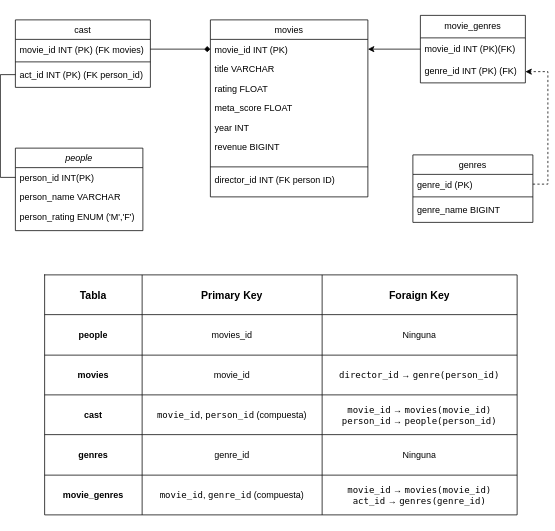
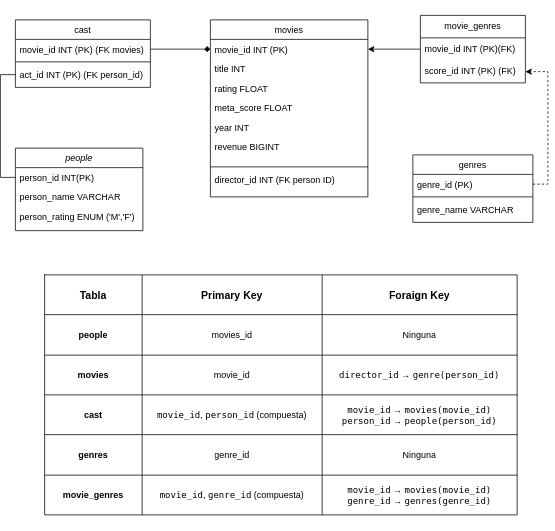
- <mxCell id="16" value="title VARCHAR" style="text;align=left;verticalAlign=top;spacingLeft=4;spacingRight=4;overflow=hidden;rotatable=0;points=[[0,0.5],[1,0.5]];portConstraint=eastwest;rounded=0;shadow=0;html=0;" parent="14" vertex="1"><mxGeometry y="52" width="210" height="26" as="geometry" /></mxCell>
+ <mxCell id="16" value="title INT" style="text;align=left;verticalAlign=top;spacingLeft=4;spacingRight=4;overflow=hidden;rotatable=0;points=[[0,0.5],[1,0.5]];portConstraint=eastwest;rounded=0;shadow=0;html=0;" parent="14" vertex="1"><mxGeometry y="52" width="210" height="26" as="geometry" /></mxCell>
- <mxCell id="27" value="genre_id INT (PK) (FK)" style="text;strokeColor=none;fillColor=none;align=left;verticalAlign=middle;spacingLeft=4;spacingRight=4;overflow=hidden;points=[[0,0.5],[1,0.5]];portConstraint=eastwest;rotatable=0;whiteSpace=wrap;html=1;" vertex="1" parent="25"><mxGeometry y="60" width="140" height="30" as="geometry" /></mxCell>
+ <mxCell id="27" value="score_id INT (PK) (FK)" style="text;strokeColor=none;fillColor=none;align=left;verticalAlign=middle;spacingLeft=4;spacingRight=4;overflow=hidden;points=[[0,0.5],[1,0.5]];portConstraint=eastwest;rotatable=0;whiteSpace=wrap;html=1;" vertex="1" parent="25"><mxGeometry y="60" width="140" height="30" as="geometry" /></mxCell>
- <mxCell id="9" value="genre_name BIGINT" style="text;align=left;verticalAlign=top;spacingLeft=4;spacingRight=4;overflow=hidden;rotatable=0;points=[[0,0.5],[1,0.5]];portConstraint=eastwest;rounded=0;shadow=0;html=0;" vertex="1" parent="6"><mxGeometry y="60" width="160" height="26" as="geometry" /></mxCell>
+ <mxCell id="9" value="genre_name VARCHAR" style="text;align=left;verticalAlign=top;spacingLeft=4;spacingRight=4;overflow=hidden;rotatable=0;points=[[0,0.5],[1,0.5]];portConstraint=eastwest;rounded=0;shadow=0;html=0;" vertex="1" parent="6"><mxGeometry y="60" width="160" height="26" as="geometry" /></mxCell>
- <mxCell id="54" value="&lt;code&gt;movie_id&lt;/code&gt; → &lt;code&gt;movies(movie_id)&lt;/code&gt;&lt;br&gt;&lt;code&gt;act_id&lt;/code&gt; → &lt;code&gt;genres(genre_id)&lt;/code&gt;" style="shape=partialRectangle;html=1;whiteSpace=wrap;connectable=0;strokeColor=inherit;overflow=hidden;fillColor=none;top=0;left=0;bottom=0;right=0;pointerEvents=1;" vertex="1" parent="51"><mxGeometry x="370" width="260" height="53" as="geometry"><mxRectangle width="260" height="53" as="alternateBounds" /></mxGeometry></mxCell>
+ <mxCell id="54" value="&lt;code&gt;movie_id&lt;/code&gt; → &lt;code&gt;movies(movie_id)&lt;/code&gt;&lt;br&gt;&lt;code&gt;genre_id&lt;/code&gt; → &lt;code&gt;genres(genre_id)&lt;/code&gt;" style="shape=partialRectangle;html=1;whiteSpace=wrap;connectable=0;strokeColor=inherit;overflow=hidden;fillColor=none;top=0;left=0;bottom=0;right=0;pointerEvents=1;" vertex="1" parent="51"><mxGeometry x="370" width="260" height="53" as="geometry"><mxRectangle width="260" height="53" as="alternateBounds" /></mxGeometry></mxCell>
